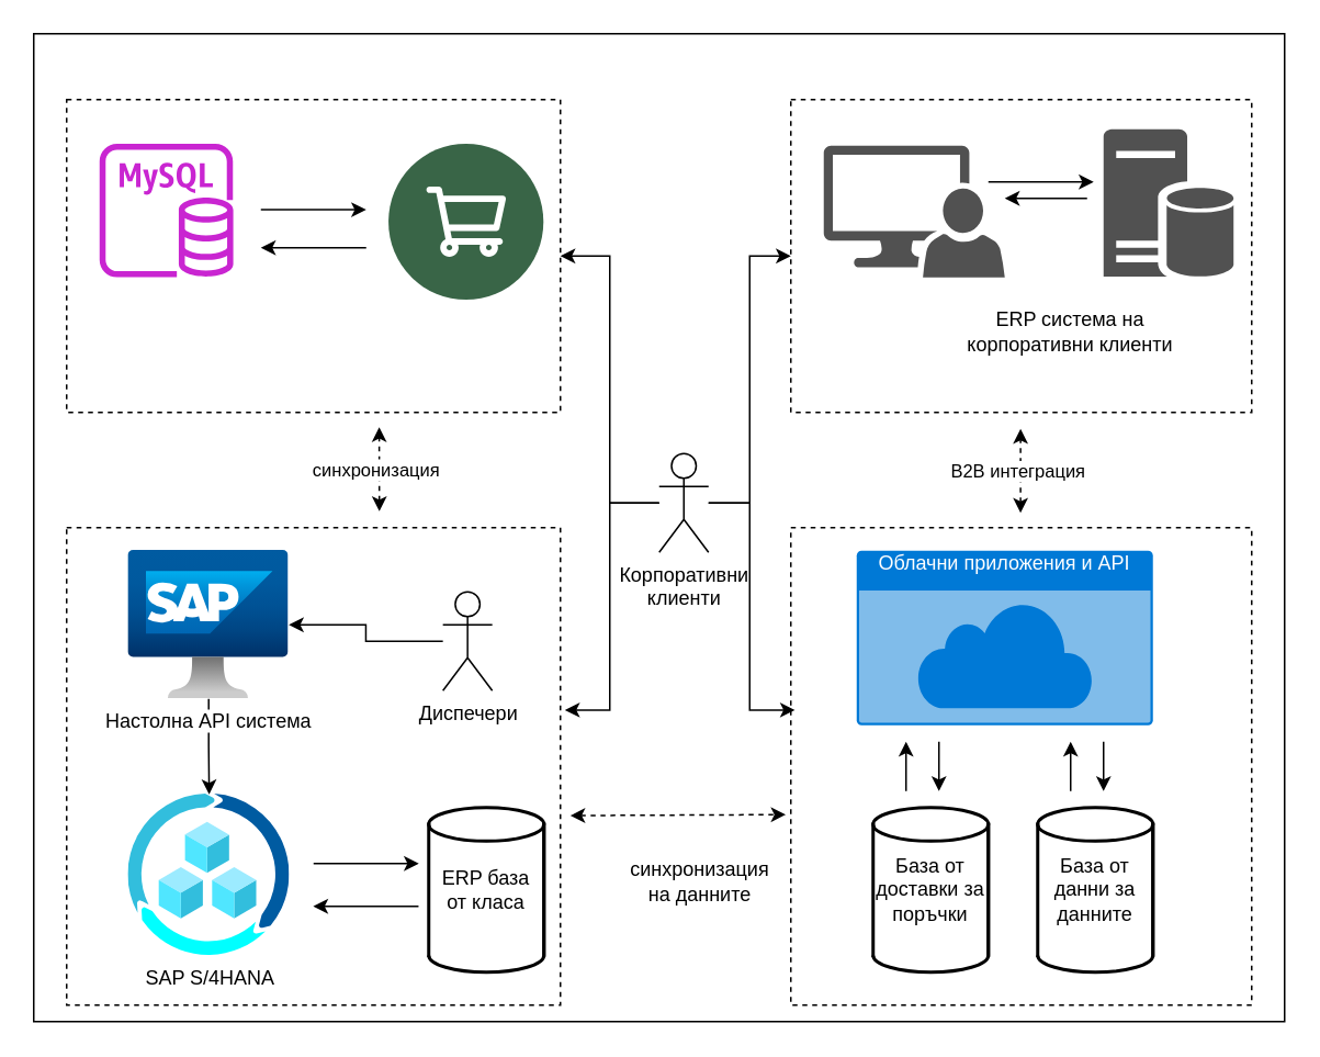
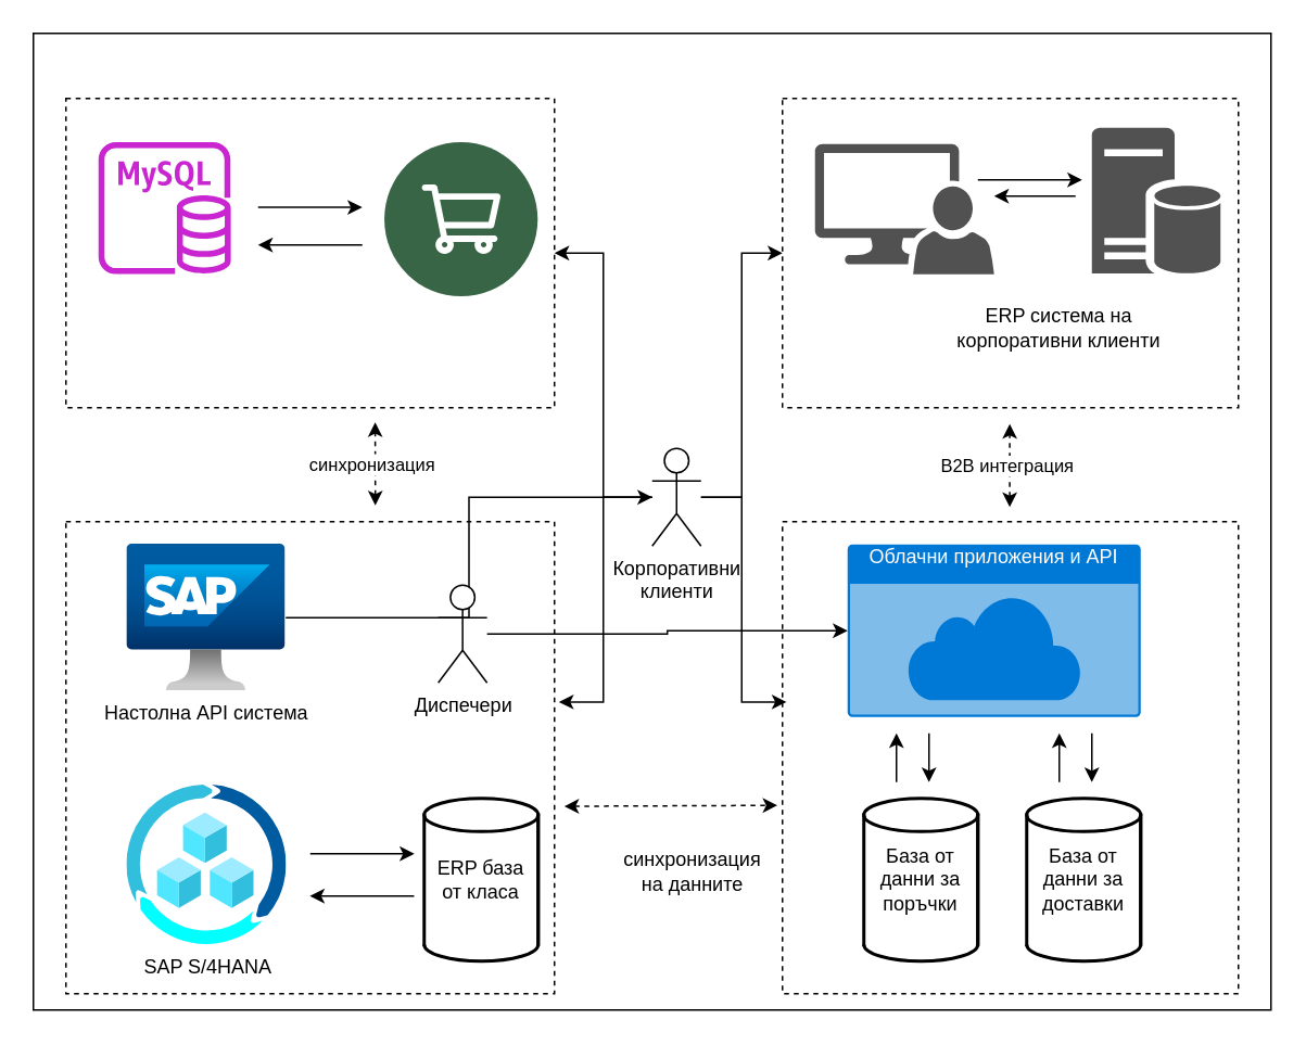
- <mxCell id="11" value="" style="edgeStyle=orthogonalEdgeStyle;rounded=0;orthogonalLoop=1;jettySize=auto;html=1;" parent="1" source="12" target="5" edge="1"><mxGeometry relative="1" as="geometry" /></mxCell>
+ <mxCell id="11" value="" style="edgeStyle=orthogonalEdgeStyle;rounded=0;orthogonalLoop=1;jettySize=auto;html=1;" parent="1" source="12" target="6" edge="1"><mxGeometry relative="1" as="geometry" /></mxCell>
- <mxCell id="4" value="" style="edgeStyle=orthogonalEdgeStyle;rounded=0;orthogonalLoop=1;jettySize=auto;html=1;" parent="1" source="5" target="10" edge="1"><mxGeometry relative="1" as="geometry" /></mxCell>
+ <mxCell id="4" value="" style="edgeStyle=orthogonalEdgeStyle;rounded=0;orthogonalLoop=1;jettySize=auto;html=1;" parent="1" source="5" target="9" edge="1"><mxGeometry relative="1" as="geometry" /></mxCell>
- <mxCell id="17" value="База от доставки за поръчки" style="strokeWidth=2;html=1;shape=mxgraph.lean_mapping.mrp_erp;whiteSpace=wrap;" vertex="1" parent="1"><mxGeometry x="530" y="490" width="70" height="100" as="geometry" /></mxCell>
+ <mxCell id="17" value="База от данни за поръчки" style="strokeWidth=2;html=1;shape=mxgraph.lean_mapping.mrp_erp;whiteSpace=wrap;" vertex="1" parent="1"><mxGeometry x="530" y="490" width="70" height="100" as="geometry" /></mxCell>
- <mxCell id="20" value="База от данни за данните" style="strokeWidth=2;html=1;shape=mxgraph.lean_mapping.mrp_erp;whiteSpace=wrap;" vertex="1" parent="1"><mxGeometry x="630" y="490" width="70" height="100" as="geometry" /></mxCell>
+ <mxCell id="20" value="База от данни за доставки" style="strokeWidth=2;html=1;shape=mxgraph.lean_mapping.mrp_erp;whiteSpace=wrap;" vertex="1" parent="1"><mxGeometry x="630" y="490" width="70" height="100" as="geometry" /></mxCell>
